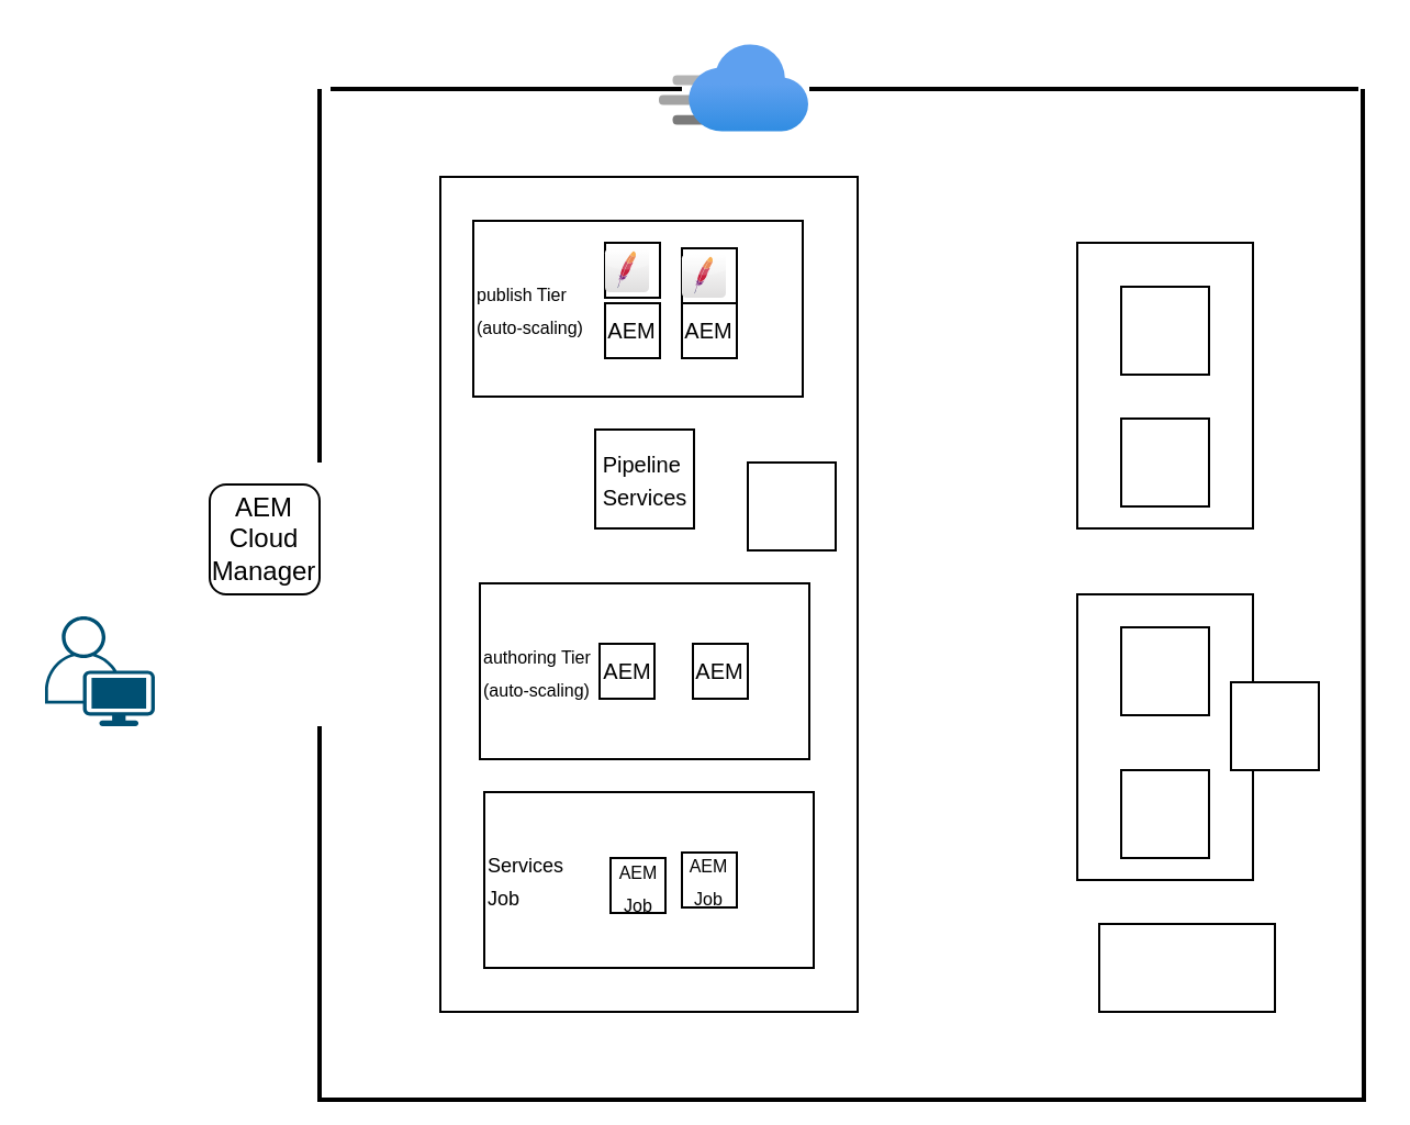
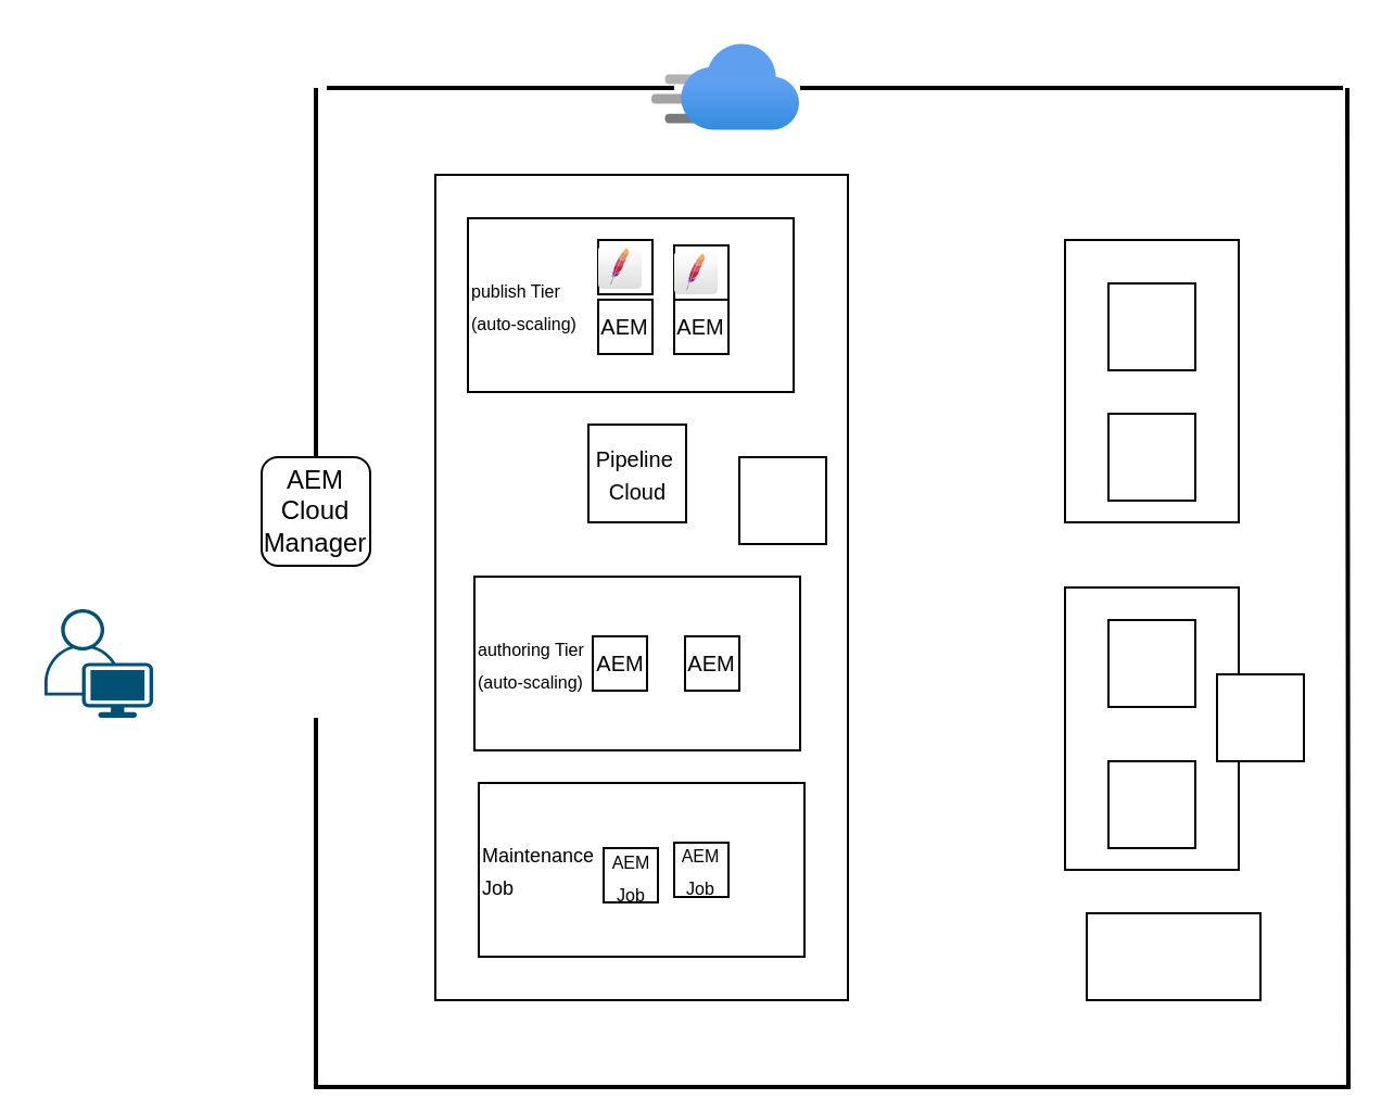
- <mxCell id="21" value="&lt;font style=&quot;font-size: 10px&quot;&gt;Pipeline&amp;nbsp;&lt;br&gt;Services&lt;/font&gt;" style="whiteSpace=wrap;html=1;aspect=fixed;" vertex="1" parent="1"><mxGeometry x="270.5" y="195" width="45" height="45" as="geometry" /></mxCell>
+ <mxCell id="21" value="&lt;font style=&quot;font-size: 10px&quot;&gt;Pipeline&amp;nbsp;&lt;br&gt;Cloud&lt;/font&gt;" style="whiteSpace=wrap;html=1;aspect=fixed;" vertex="1" parent="1"><mxGeometry x="270.5" y="195" width="45" height="45" as="geometry" /></mxCell>
- <mxCell id="4" value="AEM Cloud Manager" style="rounded=1;whiteSpace=wrap;html=1;" vertex="1" parent="1"><mxGeometry x="95" y="220" width="50" height="50" as="geometry" /></mxCell>
+ <mxCell id="4" value="AEM Cloud Manager" style="rounded=1;whiteSpace=wrap;html=1;" vertex="1" parent="1"><mxGeometry x="120" y="210" width="50" height="50" as="geometry" /></mxCell>
- <mxCell id="22" value="&lt;font style=&quot;font-size: 9px&quot;&gt;Services&lt;br&gt;Job&lt;/font&gt;" style="rounded=0;whiteSpace=wrap;html=1;align=left;" vertex="1" parent="1"><mxGeometry x="220" y="360" width="150" height="80" as="geometry" /></mxCell>
+ <mxCell id="22" value="&lt;font style=&quot;font-size: 9px&quot;&gt;Maintenance&lt;br&gt;Job&lt;/font&gt;" style="rounded=0;whiteSpace=wrap;html=1;align=left;" vertex="1" parent="1"><mxGeometry x="220" y="360" width="150" height="80" as="geometry" /></mxCell>
